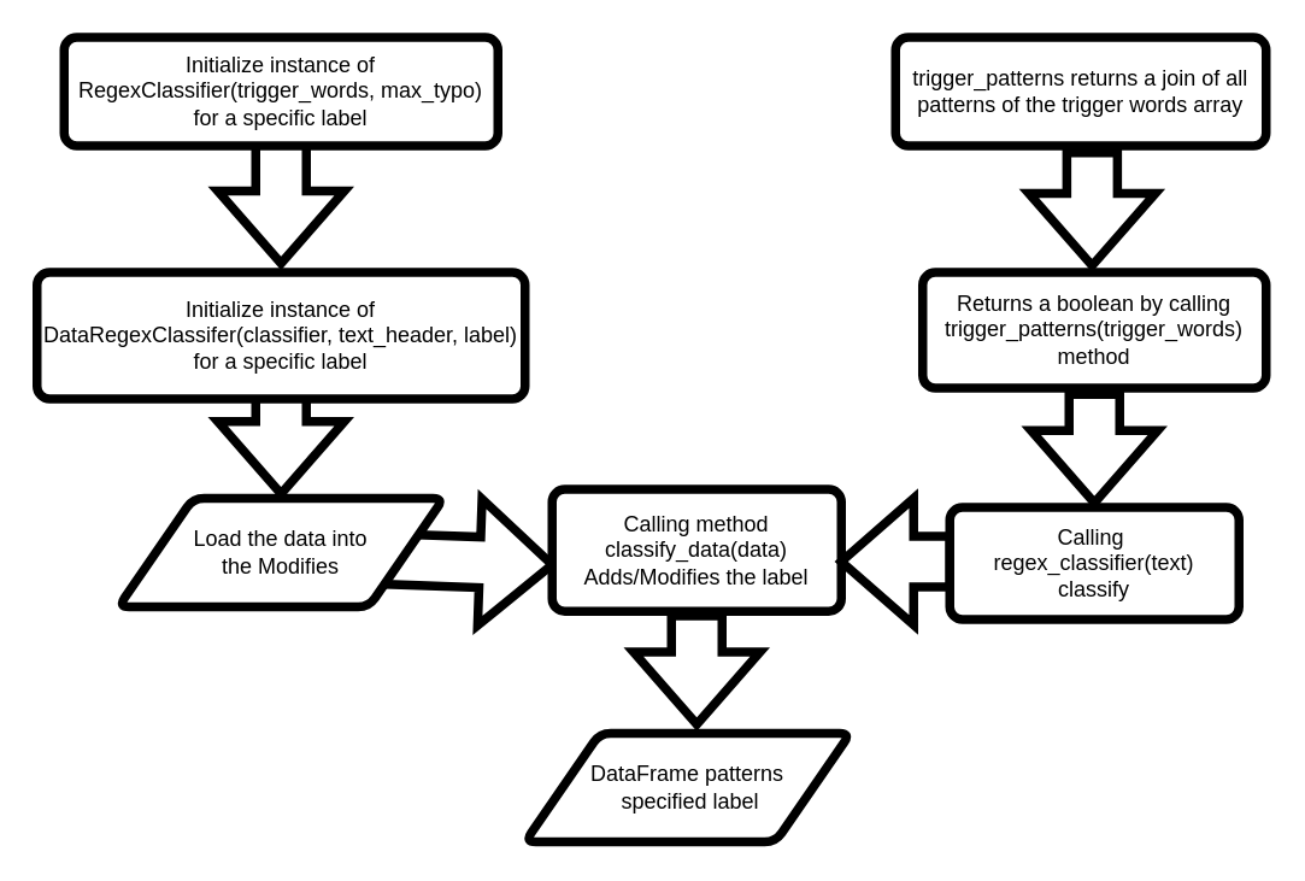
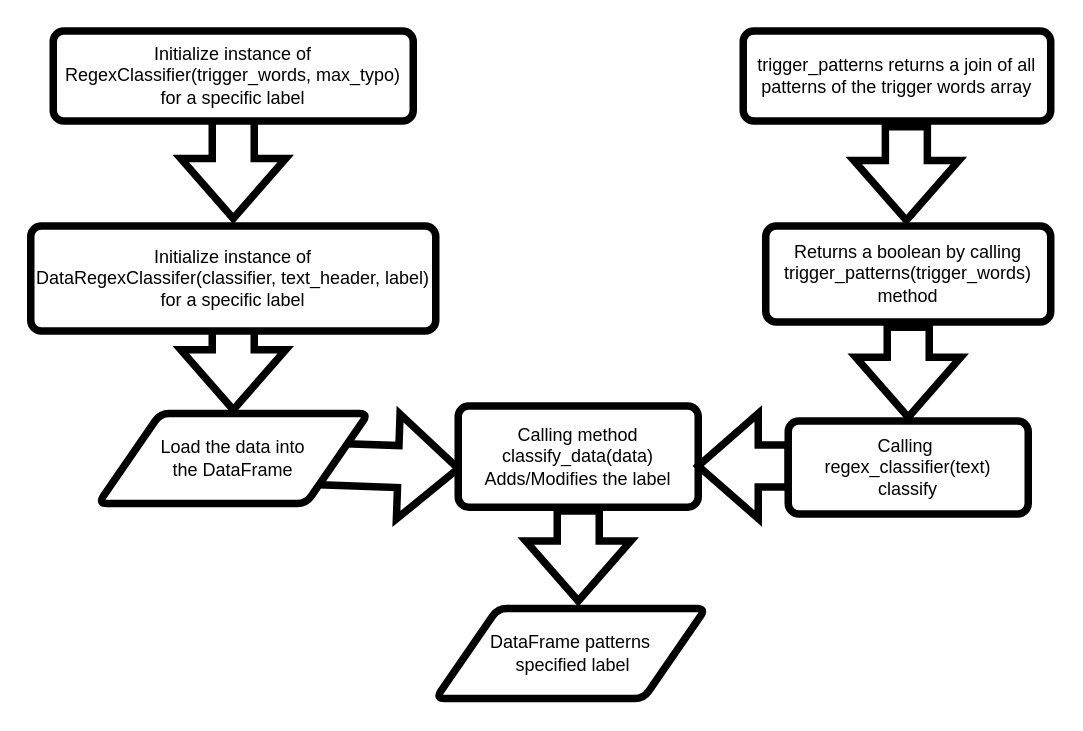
- <mxCell id="7" value="Load the data into&lt;div&gt;the Modifies&lt;/div&gt;" style="shape=parallelogram;html=1;strokeWidth=5;perimeter=parallelogramPerimeter;whiteSpace=wrap;rounded=1;arcSize=12;size=0.23;" vertex="1" parent="1"><mxGeometry x="65" y="275" width="180" height="60" as="geometry" /></mxCell>
+ <mxCell id="7" value="Load the data into&lt;div&gt;the DataFrame&lt;/div&gt;" style="shape=parallelogram;html=1;strokeWidth=5;perimeter=parallelogramPerimeter;whiteSpace=wrap;rounded=1;arcSize=12;size=0.23;" vertex="1" parent="1"><mxGeometry x="65" y="275" width="180" height="60" as="geometry" /></mxCell>
